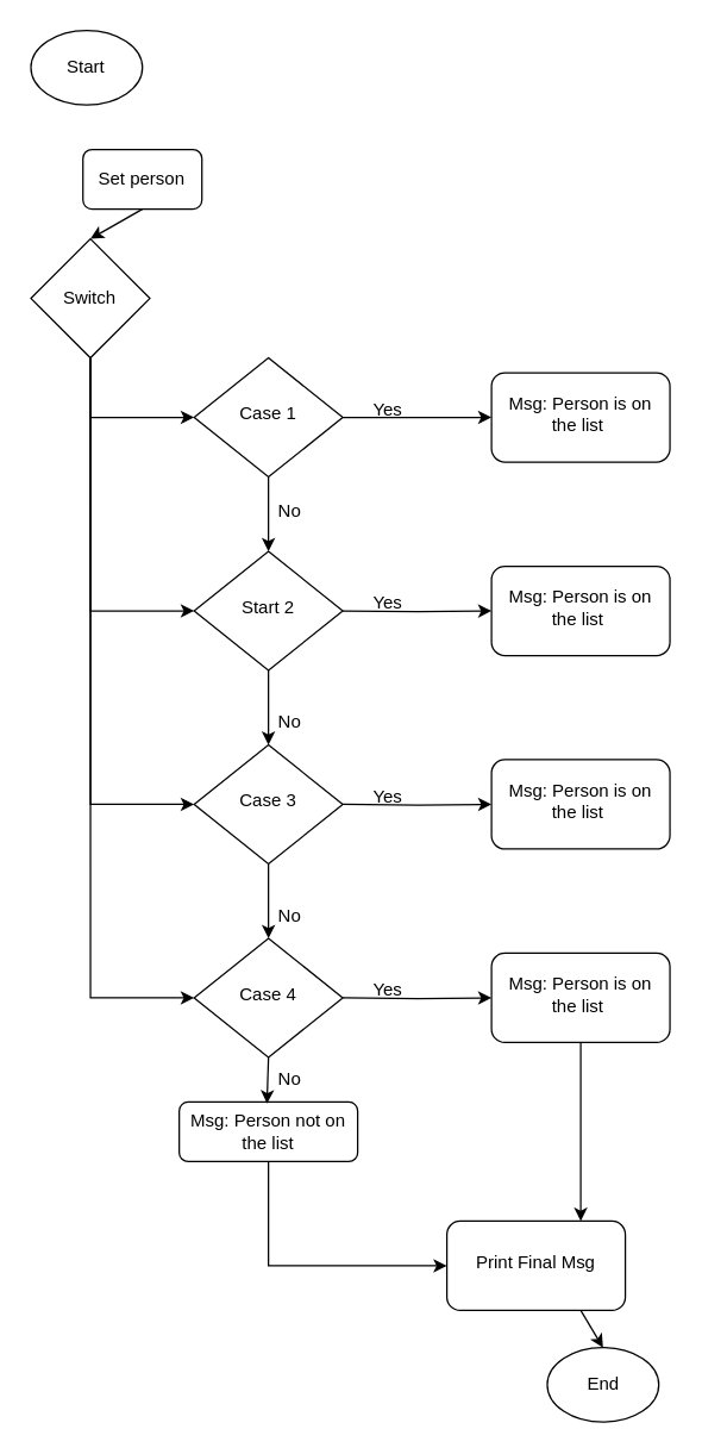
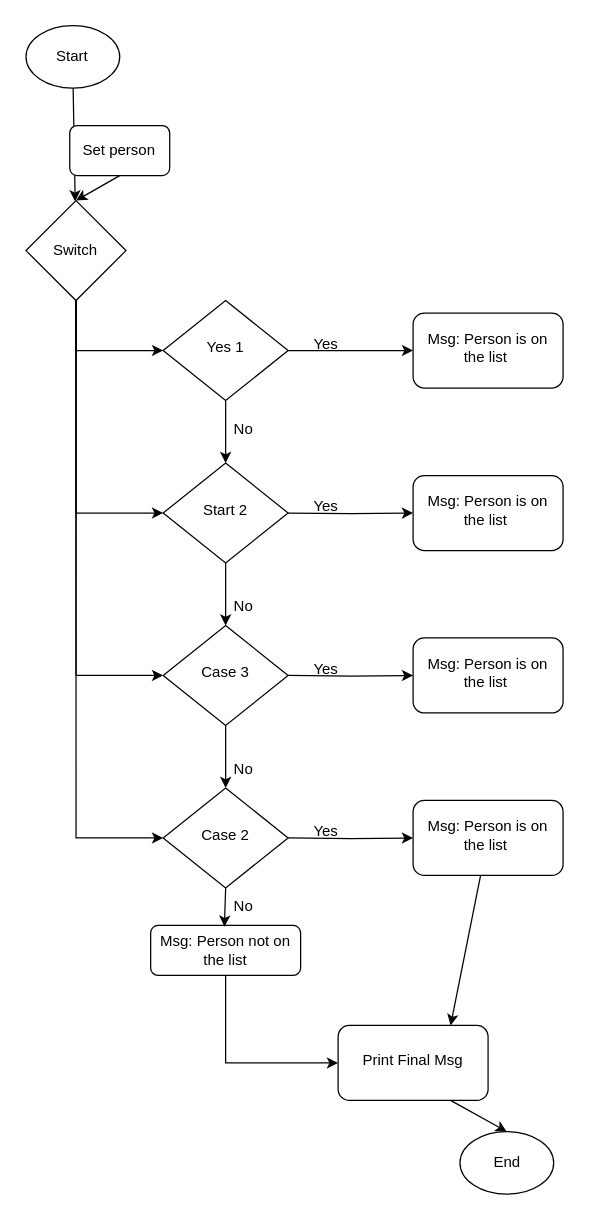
+ <mxCell id="4" value="" style="edgeStyle=none;rounded=0;orthogonalLoop=1;jettySize=auto;html=1;" edge="1" parent="1" source="5" target="20"><mxGeometry relative="1" as="geometry" /></mxCell>
- <mxCell id="11" value="Case 1" style="rhombus;whiteSpace=wrap;html=1;shadow=0;fontFamily=Helvetica;fontSize=12;align=center;strokeWidth=1;spacing=6;spacingTop=-4;" vertex="1" parent="1"><mxGeometry x="130" y="240" width="100" height="80" as="geometry" /></mxCell>
+ <mxCell id="11" value="Yes 1" style="rhombus;whiteSpace=wrap;html=1;shadow=0;fontFamily=Helvetica;fontSize=12;align=center;strokeWidth=1;spacing=6;spacingTop=-4;" vertex="1" parent="1"><mxGeometry x="130" y="240" width="100" height="80" as="geometry" /></mxCell>
- <mxCell id="25" value="Case 4" style="rhombus;whiteSpace=wrap;html=1;shadow=0;fontFamily=Helvetica;fontSize=12;align=center;strokeWidth=1;spacing=6;spacingTop=-4;" vertex="1" parent="1"><mxGeometry x="130" y="630" width="100" height="80" as="geometry" /></mxCell>
+ <mxCell id="25" value="Case 2" style="rhombus;whiteSpace=wrap;html=1;shadow=0;fontFamily=Helvetica;fontSize=12;align=center;strokeWidth=1;spacing=6;spacingTop=-4;" vertex="1" parent="1"><mxGeometry x="130" y="630" width="100" height="80" as="geometry" /></mxCell>
- <mxCell id="14" value="Print Final Msg" style="rounded=1;whiteSpace=wrap;html=1;shadow=0;strokeWidth=1;spacing=6;spacingTop=-4;" vertex="1" parent="1"><mxGeometry x="300" y="820" width="120" height="60" as="geometry" /></mxCell>
+ <mxCell id="14" value="Print Final Msg" style="rounded=1;whiteSpace=wrap;html=1;shadow=0;strokeWidth=1;spacing=6;spacingTop=-4;" vertex="1" parent="1"><mxGeometry x="270" y="820" width="120" height="60" as="geometry" /></mxCell>
